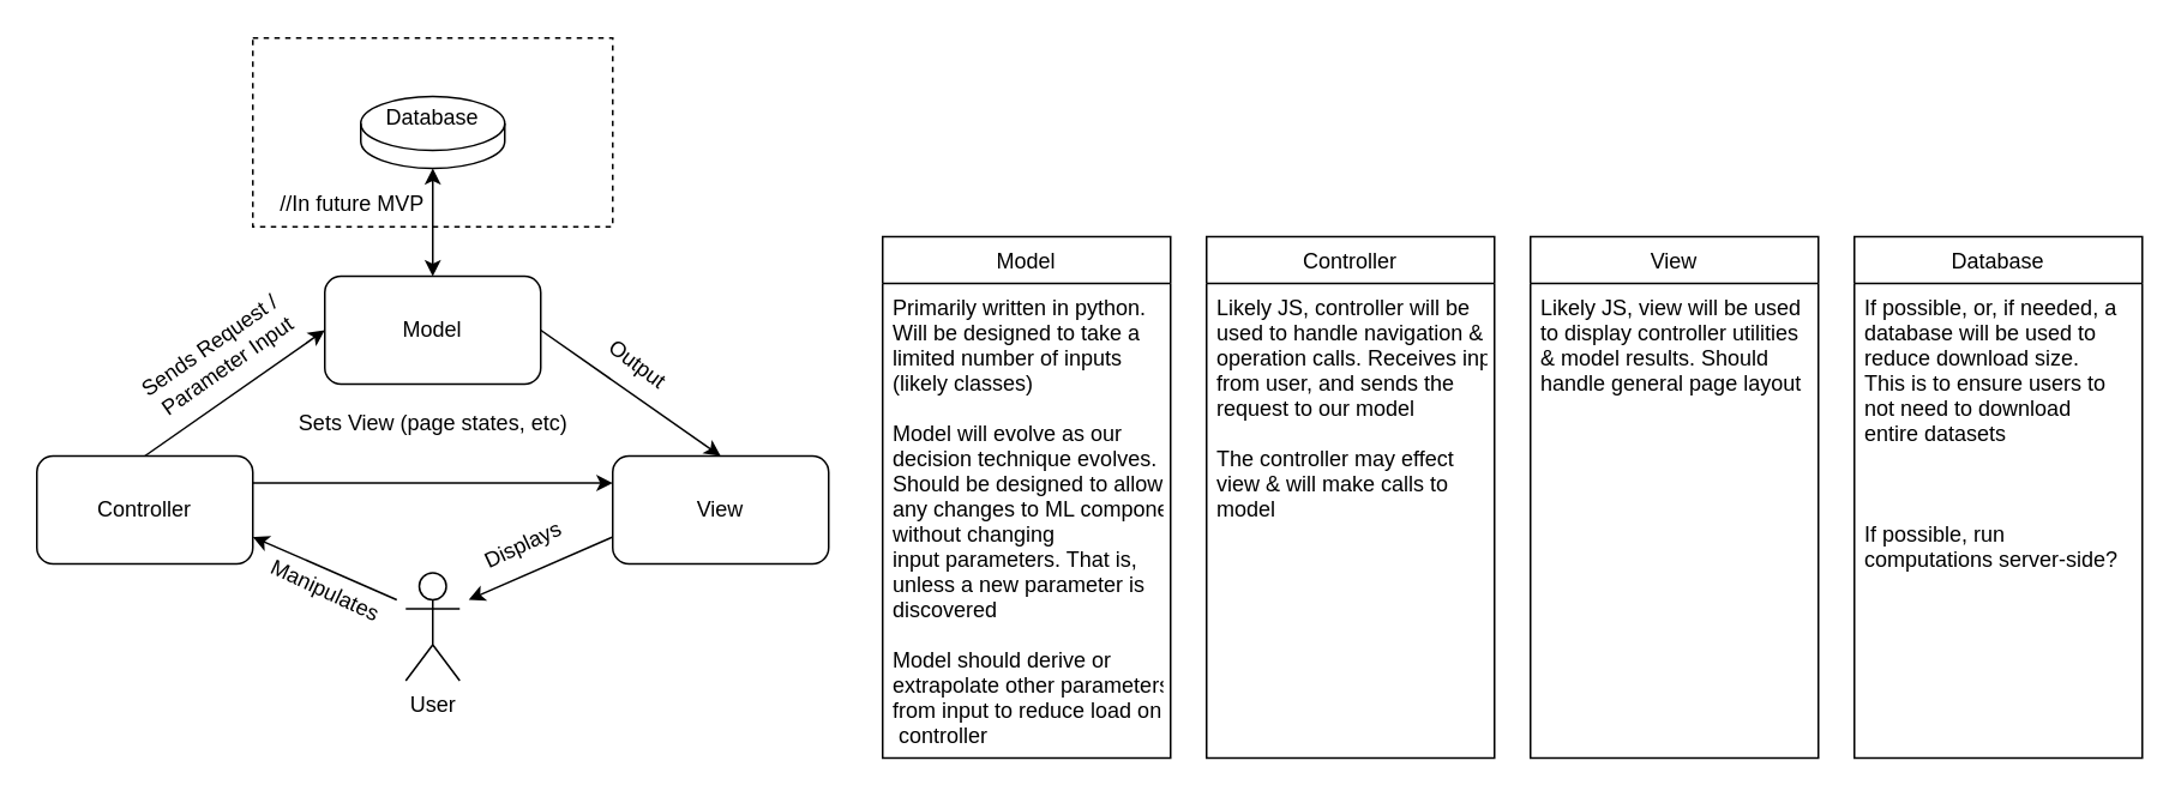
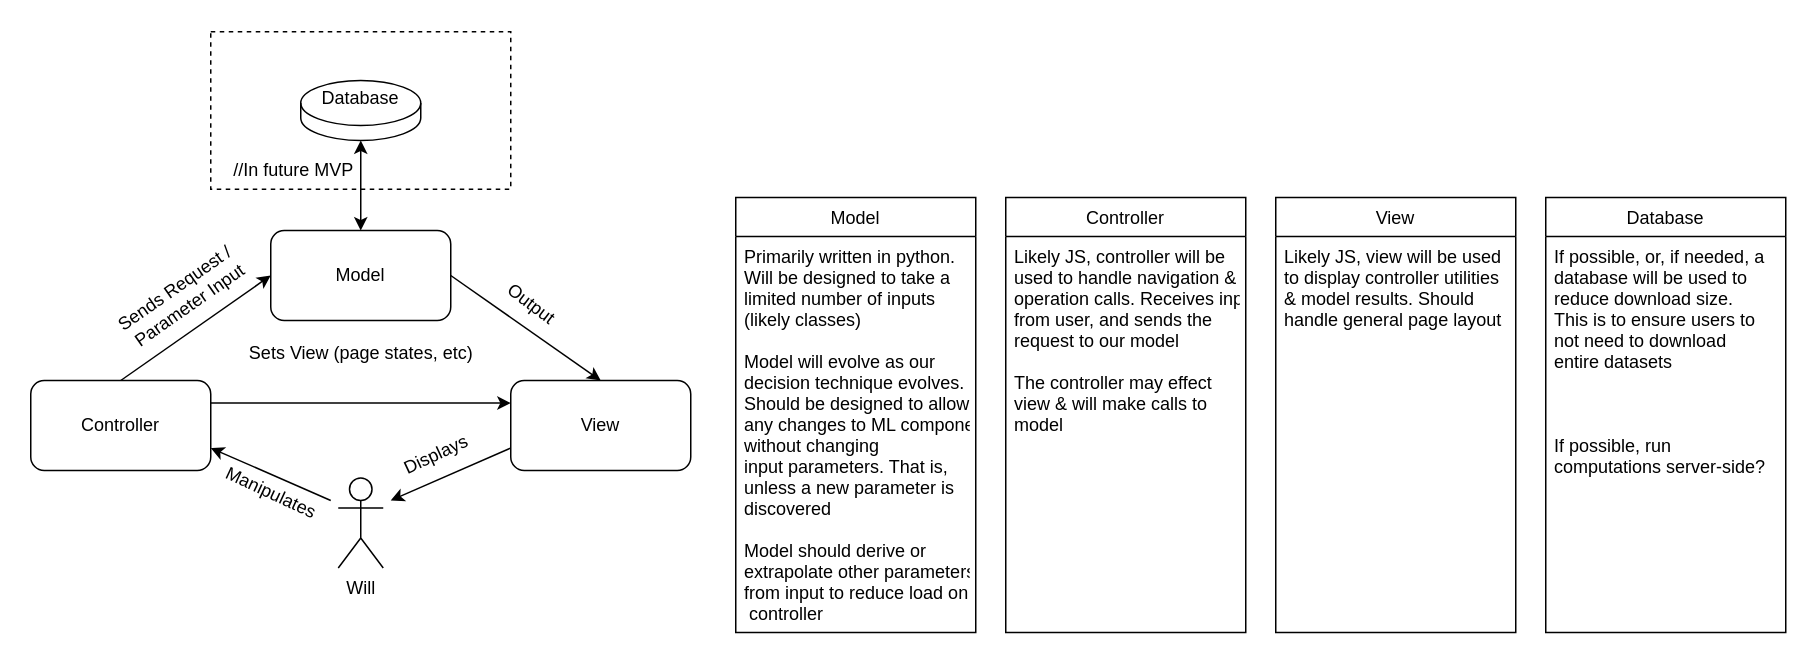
- <mxCell id="6" value="User" style="shape=umlActor;verticalLabelPosition=bottom;verticalAlign=top;html=1;outlineConnect=0;" vertex="1" parent="1"><mxGeometry x="225" y="318" width="30" height="60" as="geometry" /></mxCell>
+ <mxCell id="6" value="Will" style="shape=umlActor;verticalLabelPosition=bottom;verticalAlign=top;html=1;outlineConnect=0;" vertex="1" parent="1"><mxGeometry x="225" y="318" width="30" height="60" as="geometry" /></mxCell>
